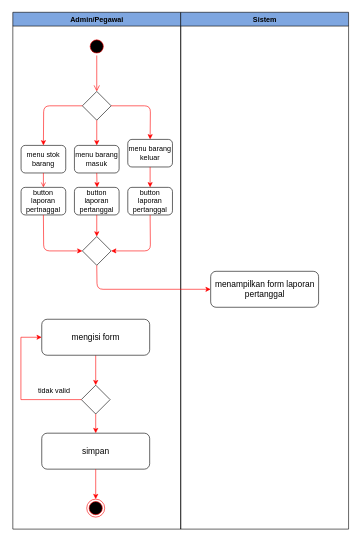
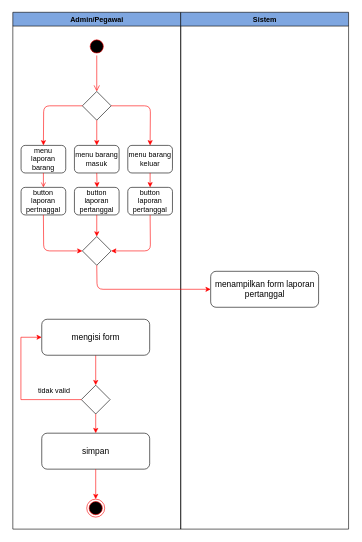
- <mxCell id="17" value="menu barang keluar" style="rounded=1;whiteSpace=wrap;html=1;" vertex="1" parent="2"><mxGeometry x="191.75" y="212" width="74.5" height="46" as="geometry" /></mxCell>
+ <mxCell id="17" value="menu barang keluar" style="rounded=1;whiteSpace=wrap;html=1;" vertex="1" parent="2"><mxGeometry x="191.75" y="222" width="74.5" height="46" as="geometry" /></mxCell>
- <mxCell id="15" value="menu stok barang" style="rounded=1;whiteSpace=wrap;html=1;" vertex="1" parent="2"><mxGeometry x="13.75" y="222" width="74.5" height="46" as="geometry" /></mxCell>
+ <mxCell id="15" value="menu laporan barang" style="rounded=1;whiteSpace=wrap;html=1;" vertex="1" parent="2"><mxGeometry x="13.75" y="222" width="74.5" height="46" as="geometry" /></mxCell>
